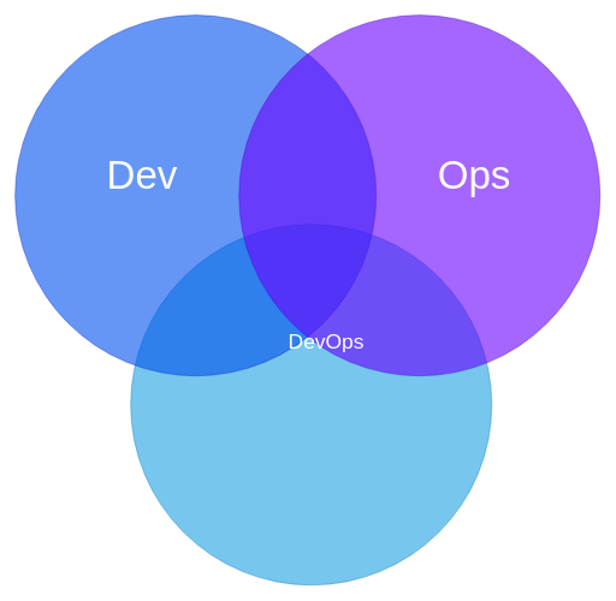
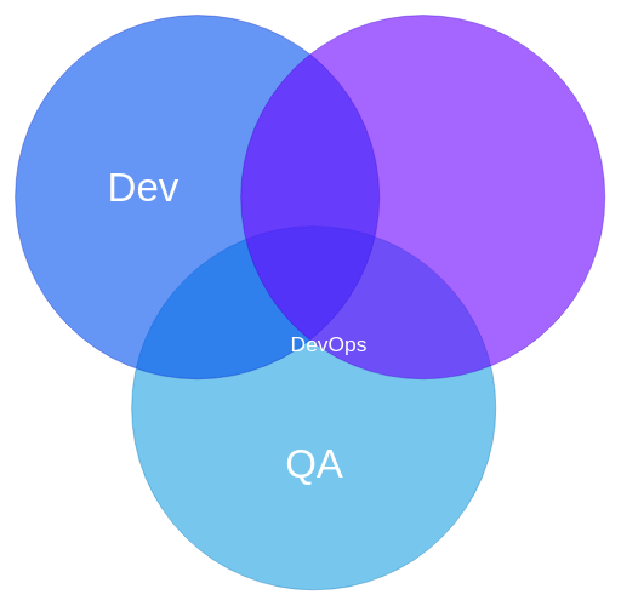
- <mxCell id="5" value="Dev" style="text;fontSize=55;align=center;verticalAlign=middle;html=1;fontColor=#FFFFFF;" parent="1" vertex="1"><mxGeometry x="101" y="205.5" width="190" height="70" as="geometry" /></mxCell>
+ <mxCell id="5" value="Dev" style="text;fontSize=55;align=center;verticalAlign=middle;html=1;fontColor=#FFFFFF;" parent="1" vertex="1"><mxGeometry x="101" y="220.5" width="190" height="70" as="geometry" /></mxCell>
- <mxCell id="6" value="&lt;font style=&quot;font-size: 55px&quot;&gt;Ops&lt;/font&gt;" style="text;fontSize=24;align=center;verticalAlign=middle;html=1;fontColor=#FFFFFF;" parent="1" vertex="1"><mxGeometry x="561" y="205.5" width="190" height="70" as="geometry" /></mxCell>
+ <mxCell id="7" value="&lt;font style=&quot;font-size: 55px&quot;&gt;QA&lt;/font&gt;" style="text;fontSize=24;align=center;verticalAlign=middle;html=1;fontColor=#FFFFFF;" parent="1" vertex="1"><mxGeometry x="335.5" y="602" width="190" height="70" as="geometry" /></mxCell>
